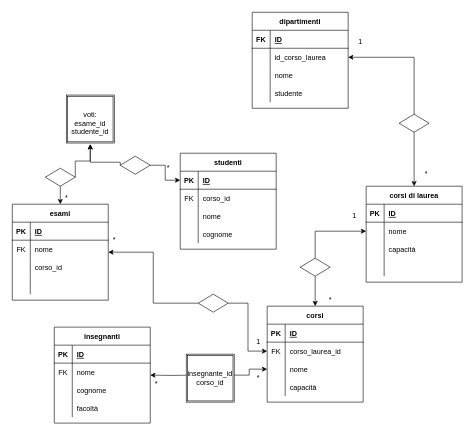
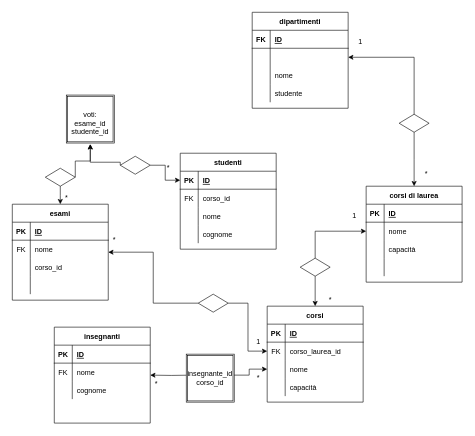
- <mxCell id="8" value="id_corso_laurea" style="shape=partialRectangle;connectable=0;fillColor=none;top=0;left=0;bottom=0;right=0;align=left;spacingLeft=6;overflow=hidden;" vertex="1" parent="6"><mxGeometry x="30" width="130" height="30" as="geometry"><mxRectangle width="130" height="30" as="alternateBounds" /></mxGeometry></mxCell>
- <mxCell id="87" value="facoltà" style="shape=partialRectangle;connectable=0;fillColor=none;top=0;left=0;bottom=0;right=0;align=left;spacingLeft=6;overflow=hidden;" vertex="1" parent="85"><mxGeometry x="30" width="130" height="30" as="geometry"><mxRectangle width="130" height="30" as="alternateBounds" /></mxGeometry></mxCell>
